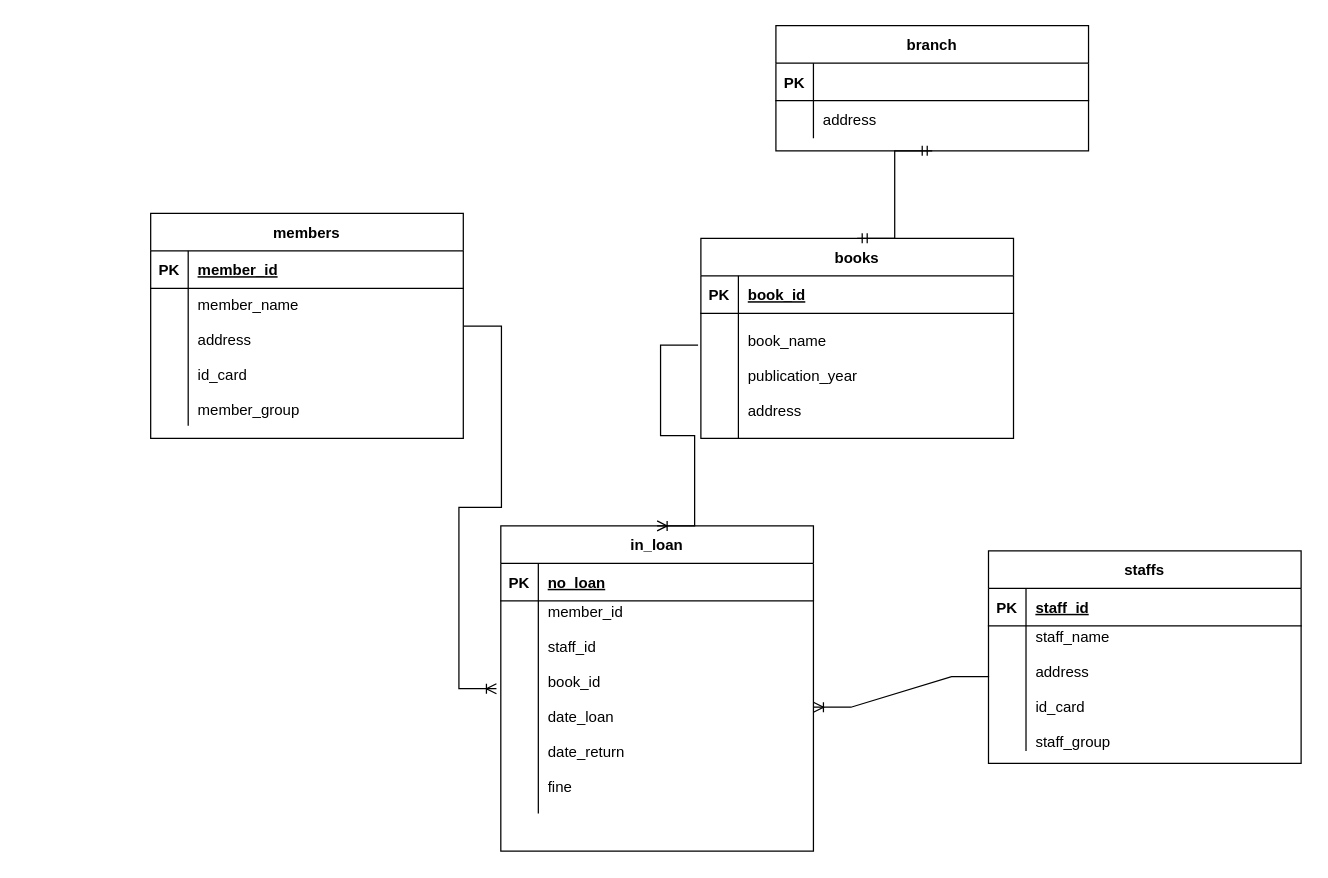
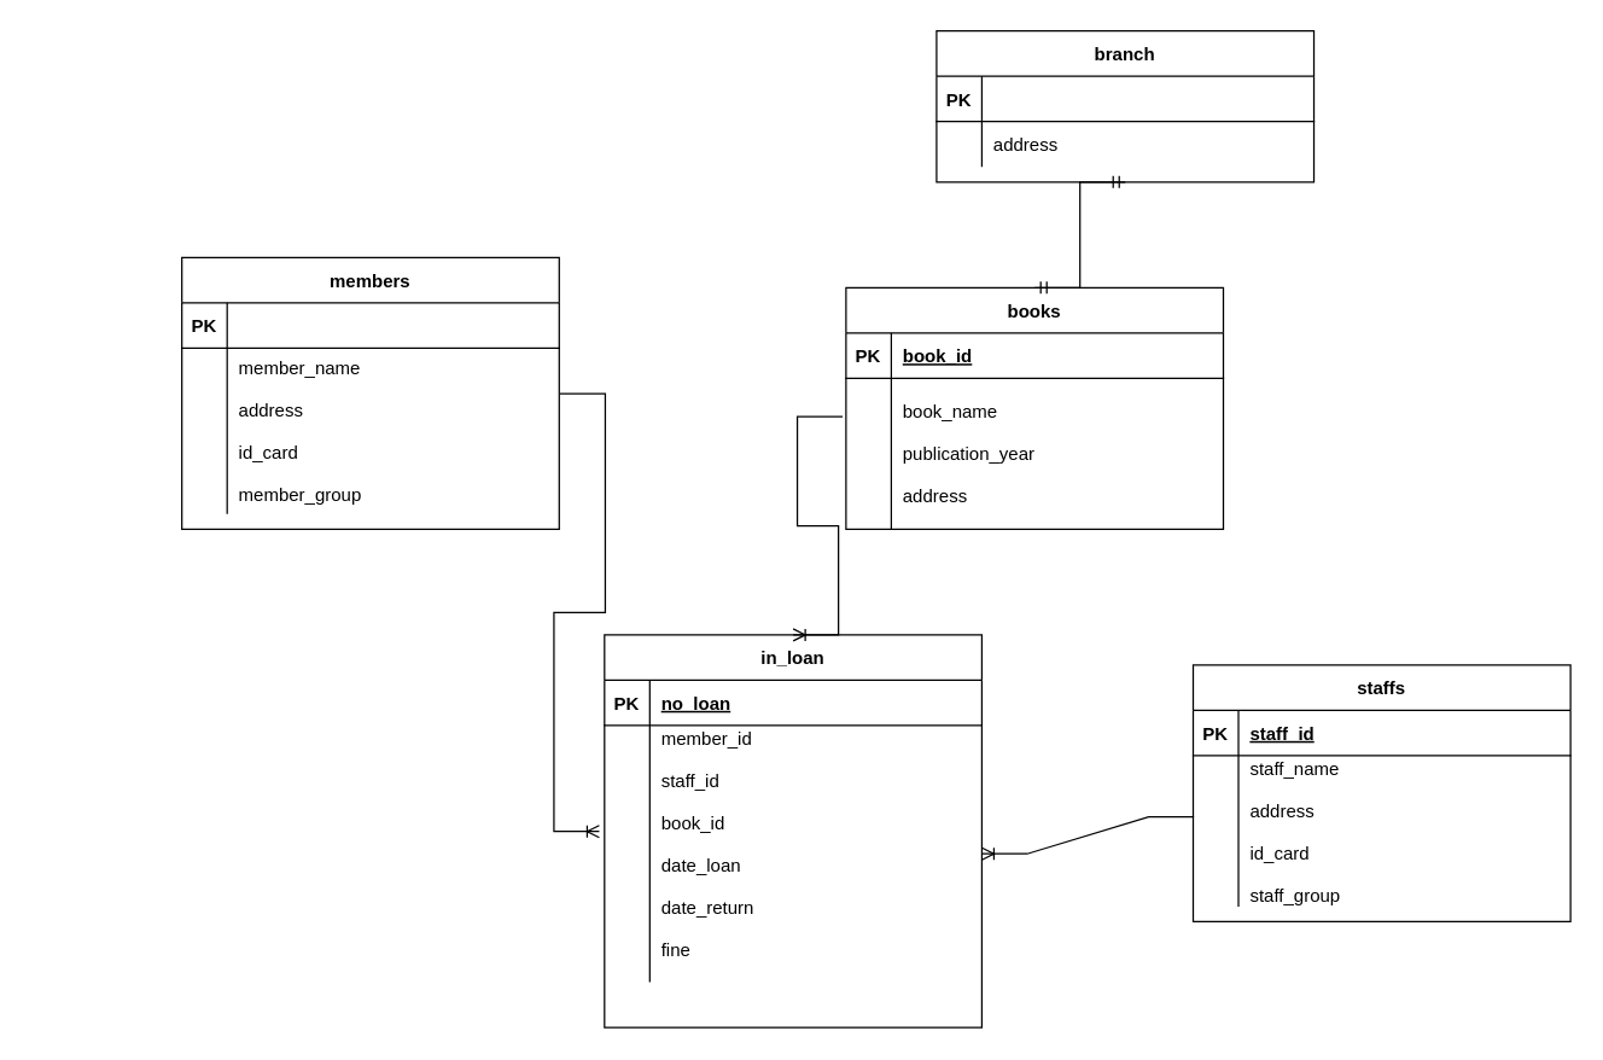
- <mxCell id="12" value="member_id" style="shape=partialRectangle;overflow=hidden;connectable=0;fillColor=none;top=0;left=0;bottom=0;right=0;align=left;spacingLeft=6;fontStyle=5;" vertex="1" parent="10"><mxGeometry x="30" width="220" height="30" as="geometry"><mxRectangle width="220" height="30" as="alternateBounds" /></mxGeometry></mxCell>
